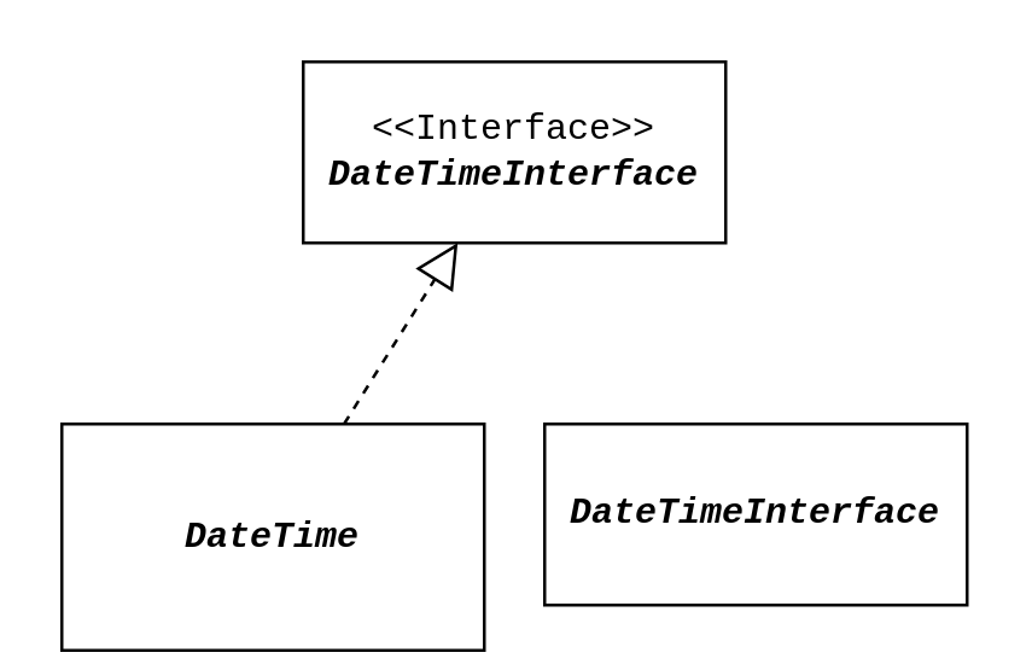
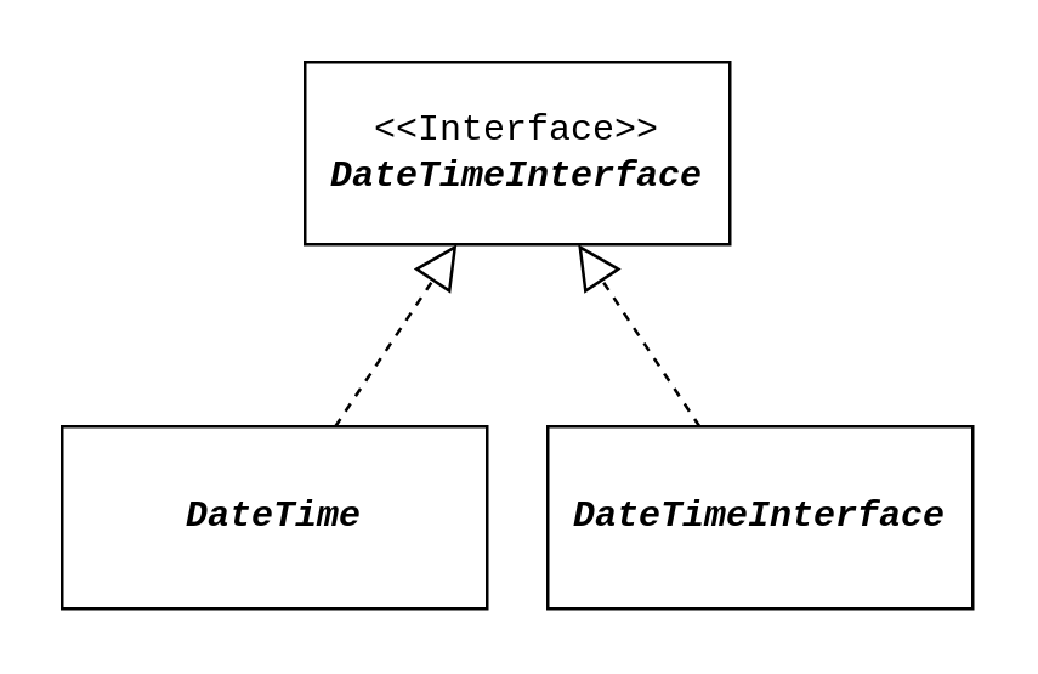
+ <mxCell id="6" value="" style="endArrow=block;dashed=1;endFill=0;endSize=12;html=1;rounded=0;" edge="1" parent="1" source="4" target="2"><mxGeometry width="160" relative="1" as="geometry"><mxPoint x="230" y="110" as="sourcePoint" /><mxPoint x="390" y="110" as="targetPoint" /></mxGeometry></mxCell>
- <mxCell id="3" value="DateTime" style="rounded=0;whiteSpace=wrap;html=1;fontFamily=Courier New;fontStyle=3" vertex="1" parent="1"><mxGeometry x="20" y="140" width="140" height="75" as="geometry" /></mxCell>
+ <mxCell id="3" value="DateTime" style="rounded=0;whiteSpace=wrap;html=1;fontFamily=Courier New;fontStyle=3" vertex="1" parent="1"><mxGeometry x="20" y="140" width="140" height="60" as="geometry" /></mxCell>
